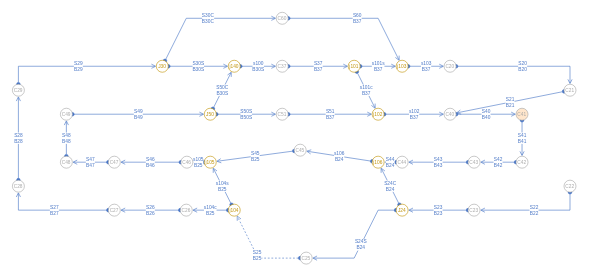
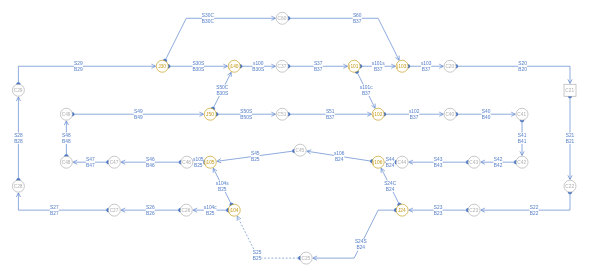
- <mxCell id="59" value="C21" style="ellipse;whiteSpace=wrap;html=1;aspect=fixed;fontSize=8;fontColor=#A5A5A5;strokeColor=#A5A5A5;" parent="1" vertex="1"><mxGeometry x="940" y="140" width="20" height="20" as="geometry" /></mxCell>
+ <mxCell id="59" value="C21" style="whiteSpace=wrap;html=1;aspect=fixed;fontSize=8;fontColor=#A5A5A5;strokeColor=#A5A5A5;rounded=0;" parent="1" vertex="1"><mxGeometry x="940" y="140" width="20" height="20" as="geometry" /></mxCell>
- <mxCell id="28" value="S21&lt;br&gt;B21" style="endArrow=open;html=1;rounded=0;startArrow=oval;startFill=1;endFill=0;fontSize=8;fontColor=#4472C4;strokeColor=#4472C4;" parent="1" source="59" target="53" edge="1"><mxGeometry width="100" height="100" relative="1" as="geometry"><mxPoint x="814" y="120" as="sourcePoint" /><mxPoint x="964" y="150" as="targetPoint" /></mxGeometry></mxCell>
+ <mxCell id="28" value="S21&lt;br&gt;B21" style="endArrow=open;html=1;rounded=0;startArrow=oval;startFill=1;endFill=0;fontSize=8;fontColor=#4472C4;strokeColor=#4472C4;" parent="1" source="59" target="60" edge="1"><mxGeometry width="100" height="100" relative="1" as="geometry"><mxPoint x="814" y="120" as="sourcePoint" /><mxPoint x="964" y="150" as="targetPoint" /></mxGeometry></mxCell>
- <mxCell id="55" value="C41" style="ellipse;whiteSpace=wrap;html=1;aspect=fixed;fontSize=8;fontColor=#A5A5A5;strokeColor=#A5A5A5;fillColor=#ffe6cc;" parent="1" vertex="1"><mxGeometry x="860" y="180" width="20" height="20" as="geometry" /></mxCell>
+ <mxCell id="55" value="C41" style="ellipse;whiteSpace=wrap;html=1;aspect=fixed;fontSize=8;fontColor=#A5A5A5;strokeColor=#A5A5A5;" parent="1" vertex="1"><mxGeometry x="860" y="180" width="20" height="20" as="geometry" /></mxCell>
